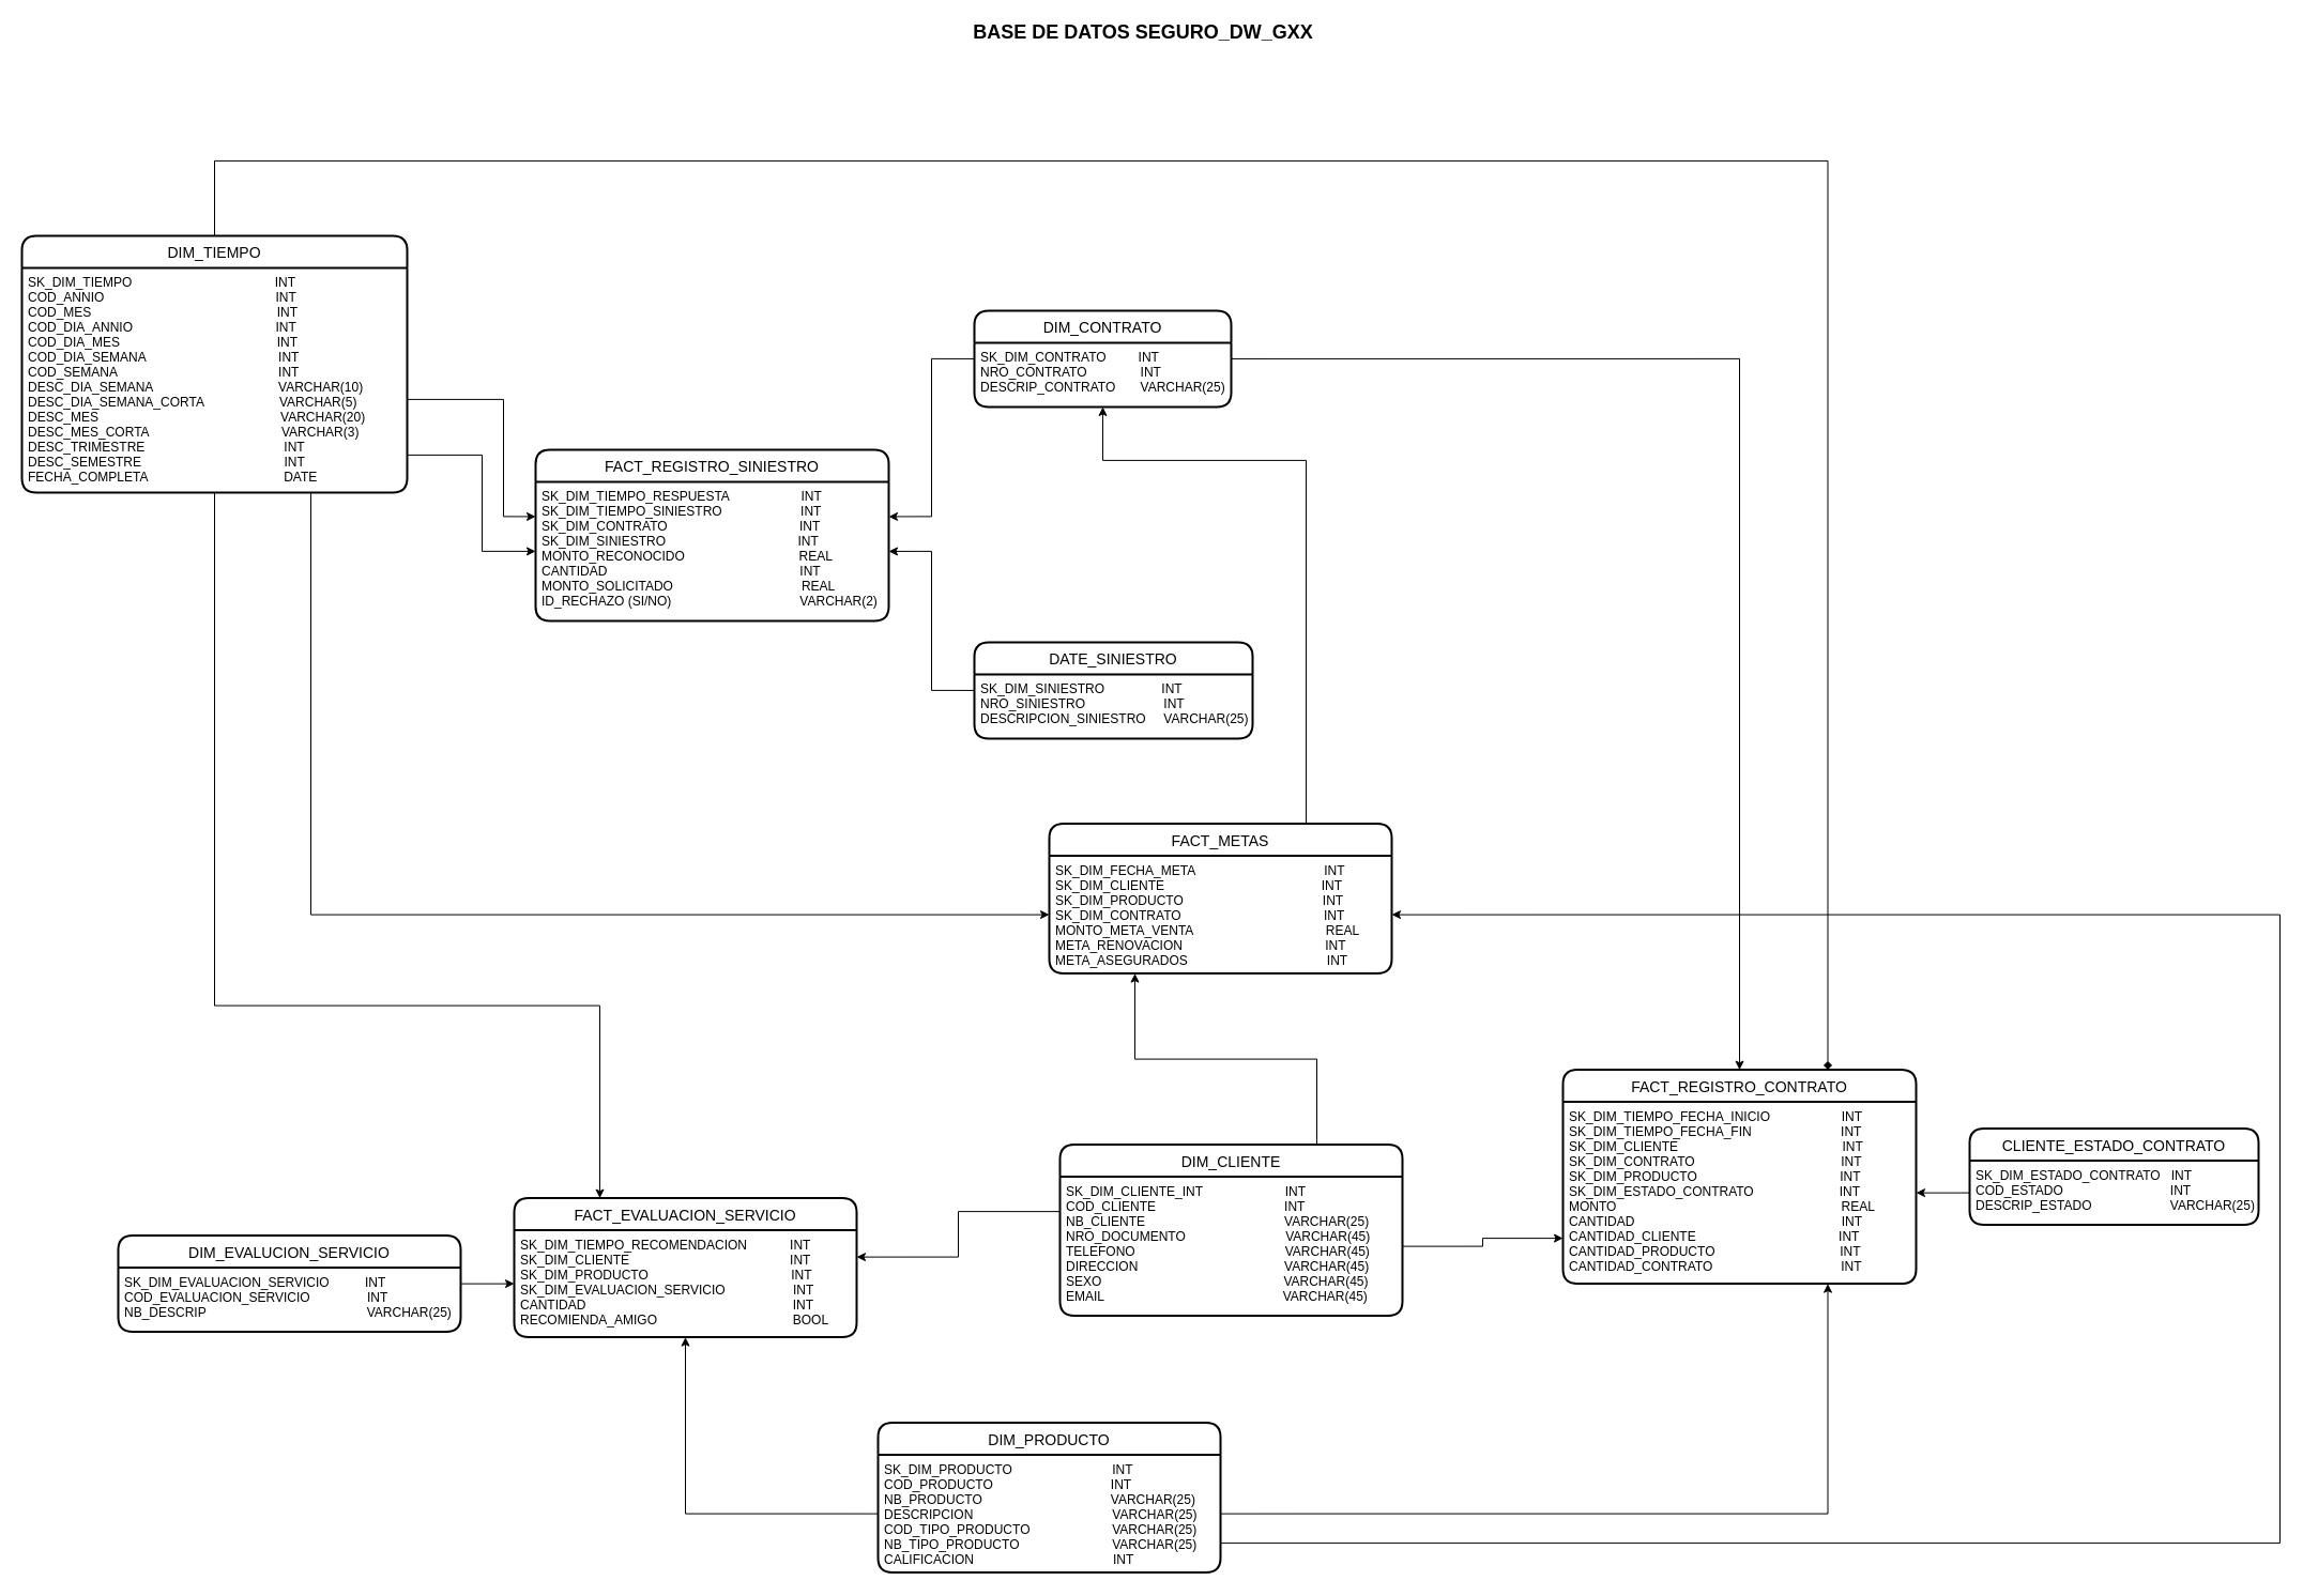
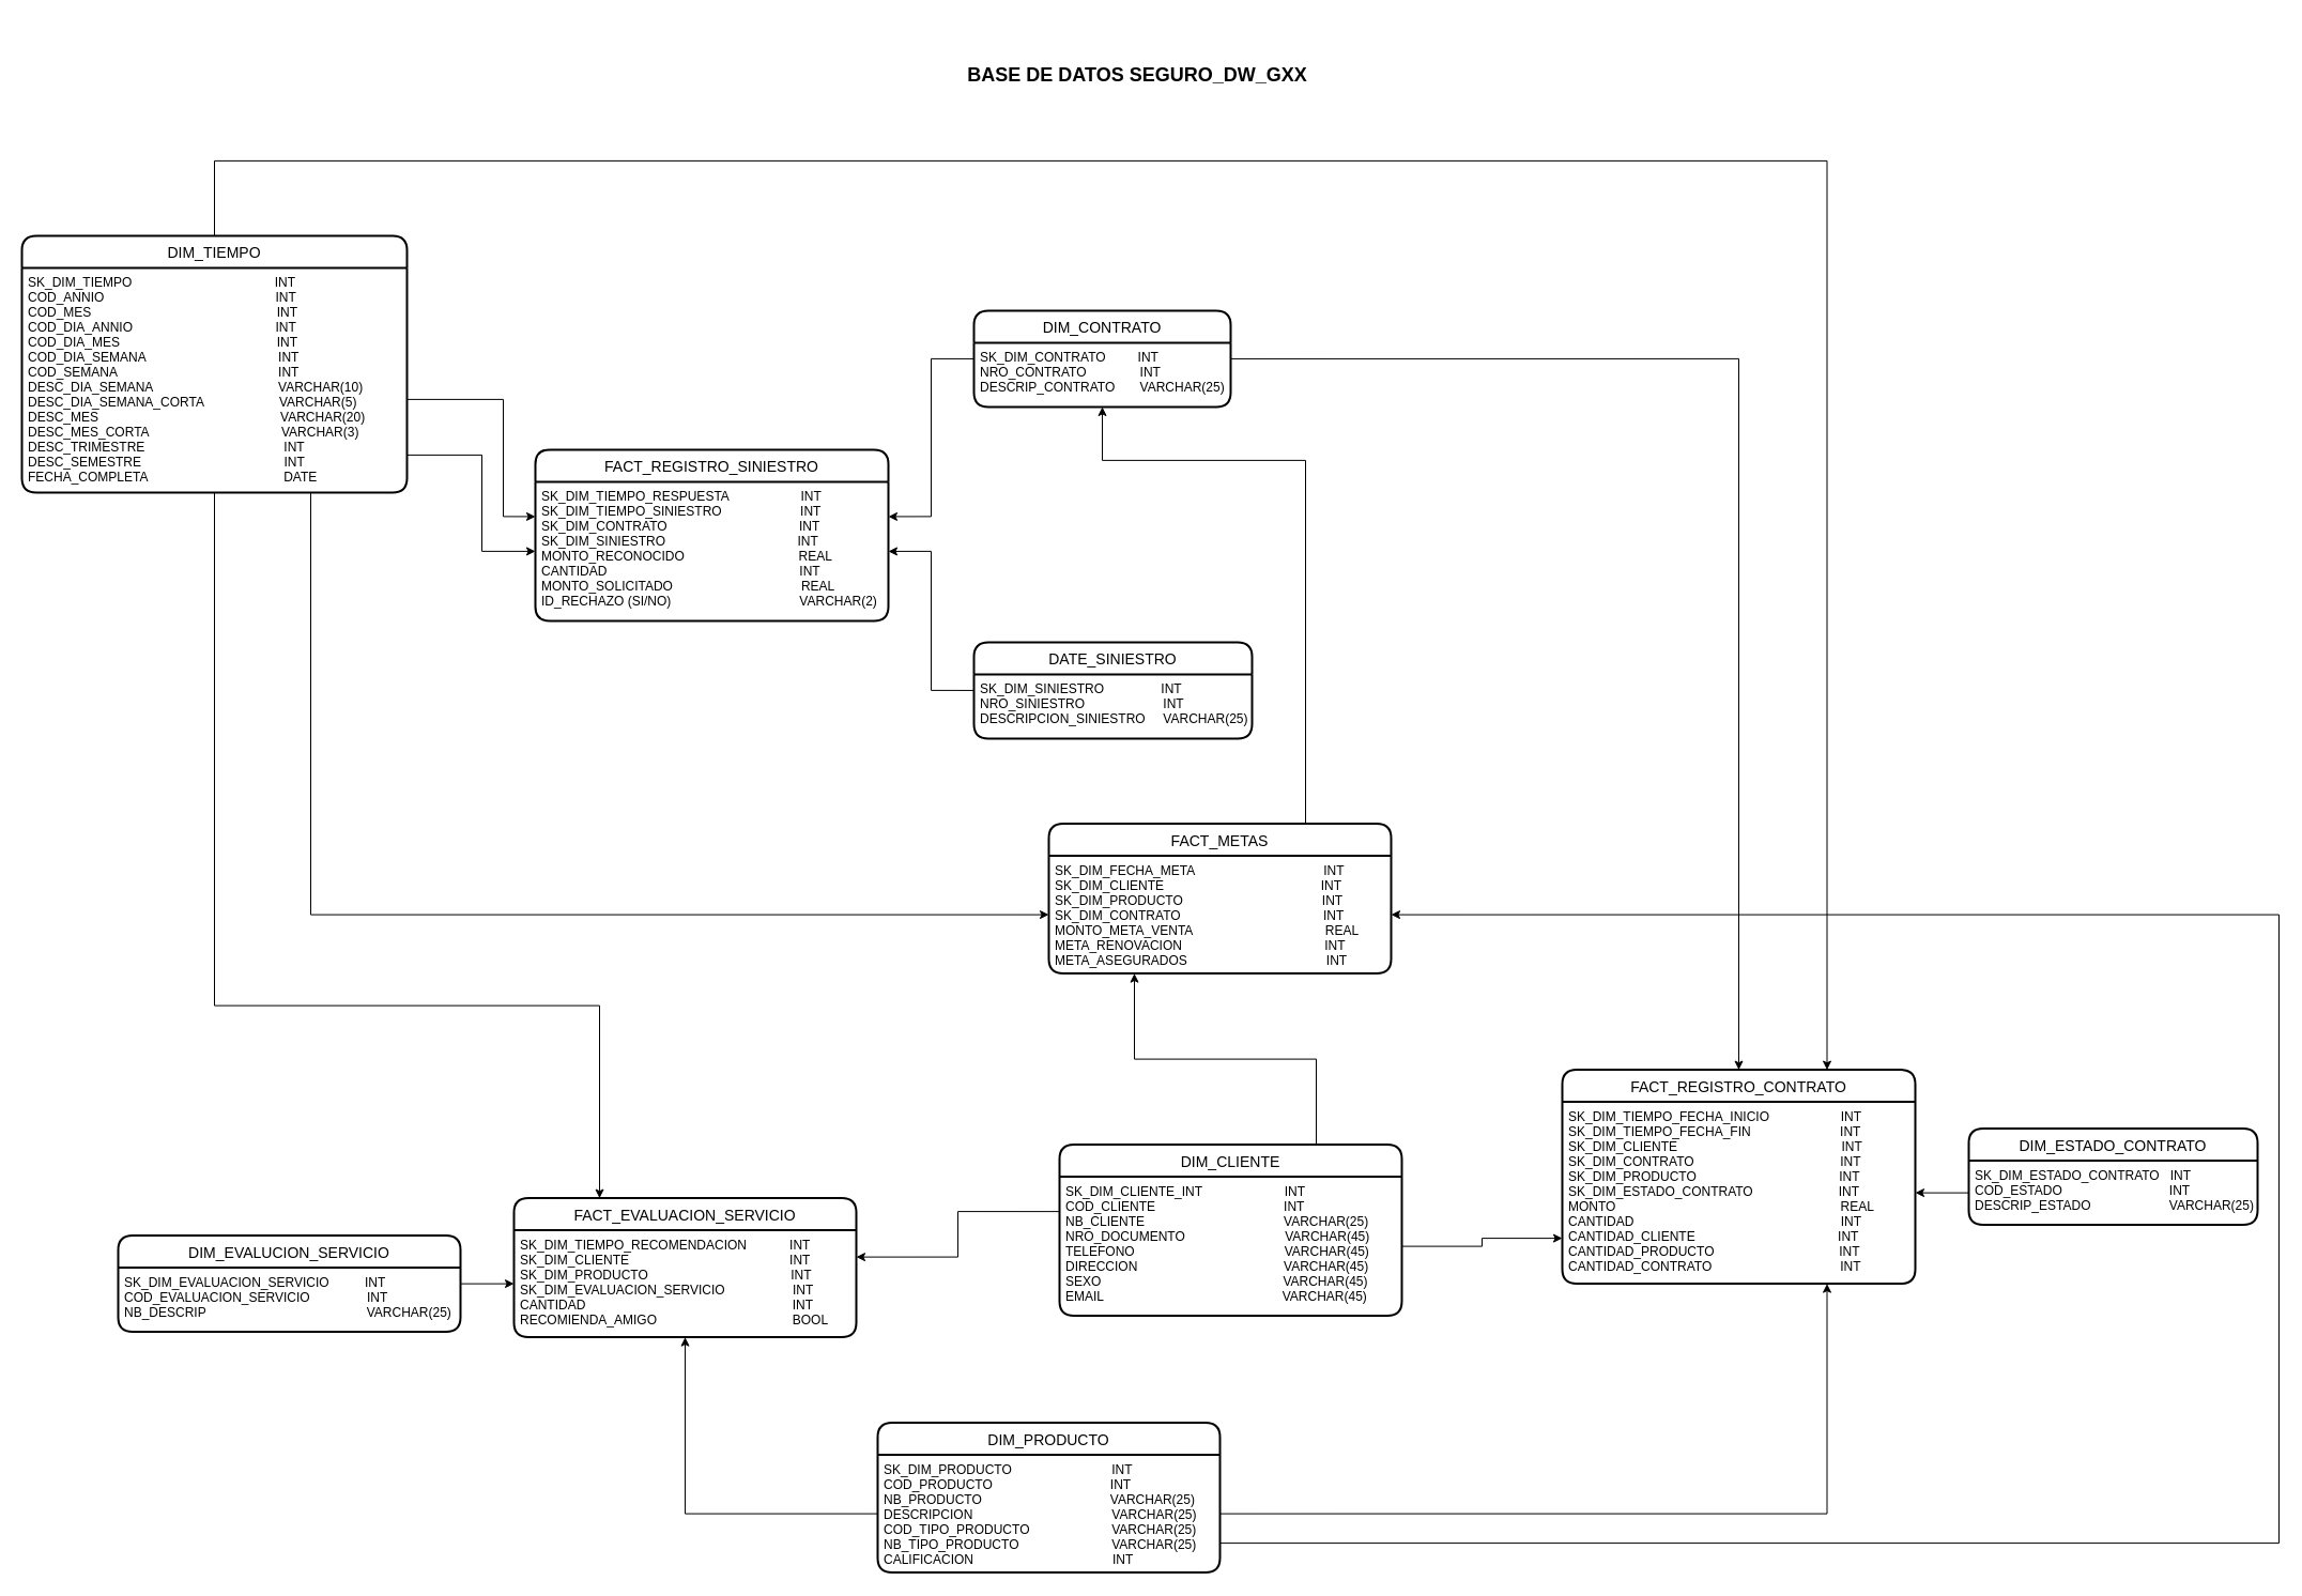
- <mxCell id="41" value="&lt;b&gt;&lt;font style=&quot;font-size: 18px&quot;&gt;&amp;nbsp;BASE DE DATOS SEGURO_DW_GXX&lt;/font&gt;&lt;/b&gt;" style="text;html=1;align=center;verticalAlign=middle;resizable=0;points=[];autosize=1;strokeColor=none;fillColor=none;" vertex="1" parent="1"><mxGeometry x="895" y="20" width="340" height="20" as="geometry" /></mxCell>
+ <mxCell id="41" value="&lt;b&gt;&lt;font style=&quot;font-size: 18px&quot;&gt;&amp;nbsp;BASE DE DATOS SEGURO_DW_GXX&lt;/font&gt;&lt;/b&gt;" style="text;html=1;align=center;verticalAlign=middle;resizable=0;points=[];autosize=1;strokeColor=none;fillColor=none;" vertex="1" parent="1"><mxGeometry x="890" y="60" width="340" height="20" as="geometry" /></mxCell>
- <mxCell id="37" style="edgeStyle=orthogonalEdgeStyle;rounded=0;orthogonalLoop=1;jettySize=auto;html=1;entryX=0.75;entryY=0;entryDx=0;entryDy=0;exitX=0.5;exitY=0;exitDx=0;exitDy=0;endArrow=diamond;" parent="1" source="2" target="26" edge="1"><mxGeometry relative="1" as="geometry"><Array as="points"><mxPoint x="200" y="149.94" /><mxPoint x="1708" y="149.94" /></Array></mxGeometry></mxCell>
+ <mxCell id="37" style="edgeStyle=orthogonalEdgeStyle;rounded=0;orthogonalLoop=1;jettySize=auto;html=1;entryX=0.75;entryY=0;entryDx=0;entryDy=0;exitX=0.5;exitY=0;exitDx=0;exitDy=0;" parent="1" source="2" target="26" edge="1"><mxGeometry relative="1" as="geometry"><Array as="points"><mxPoint x="200" y="149.94" /><mxPoint x="1708" y="149.94" /></Array></mxGeometry></mxCell>
- <mxCell id="28" value="CLIENTE_ESTADO_CONTRATO" style="swimlane;childLayout=stackLayout;horizontal=1;startSize=30;horizontalStack=0;rounded=1;fontSize=14;fontStyle=0;strokeWidth=2;resizeParent=0;resizeLast=1;shadow=0;dashed=0;align=center;" parent="1" vertex="1"><mxGeometry x="1840" y="1054.61" width="270" height="90" as="geometry" /></mxCell>
+ <mxCell id="28" value="DIM_ESTADO_CONTRATO" style="swimlane;childLayout=stackLayout;horizontal=1;startSize=30;horizontalStack=0;rounded=1;fontSize=14;fontStyle=0;strokeWidth=2;resizeParent=0;resizeLast=1;shadow=0;dashed=0;align=center;" parent="1" vertex="1"><mxGeometry x="1840" y="1054.61" width="270" height="90" as="geometry" /></mxCell>
